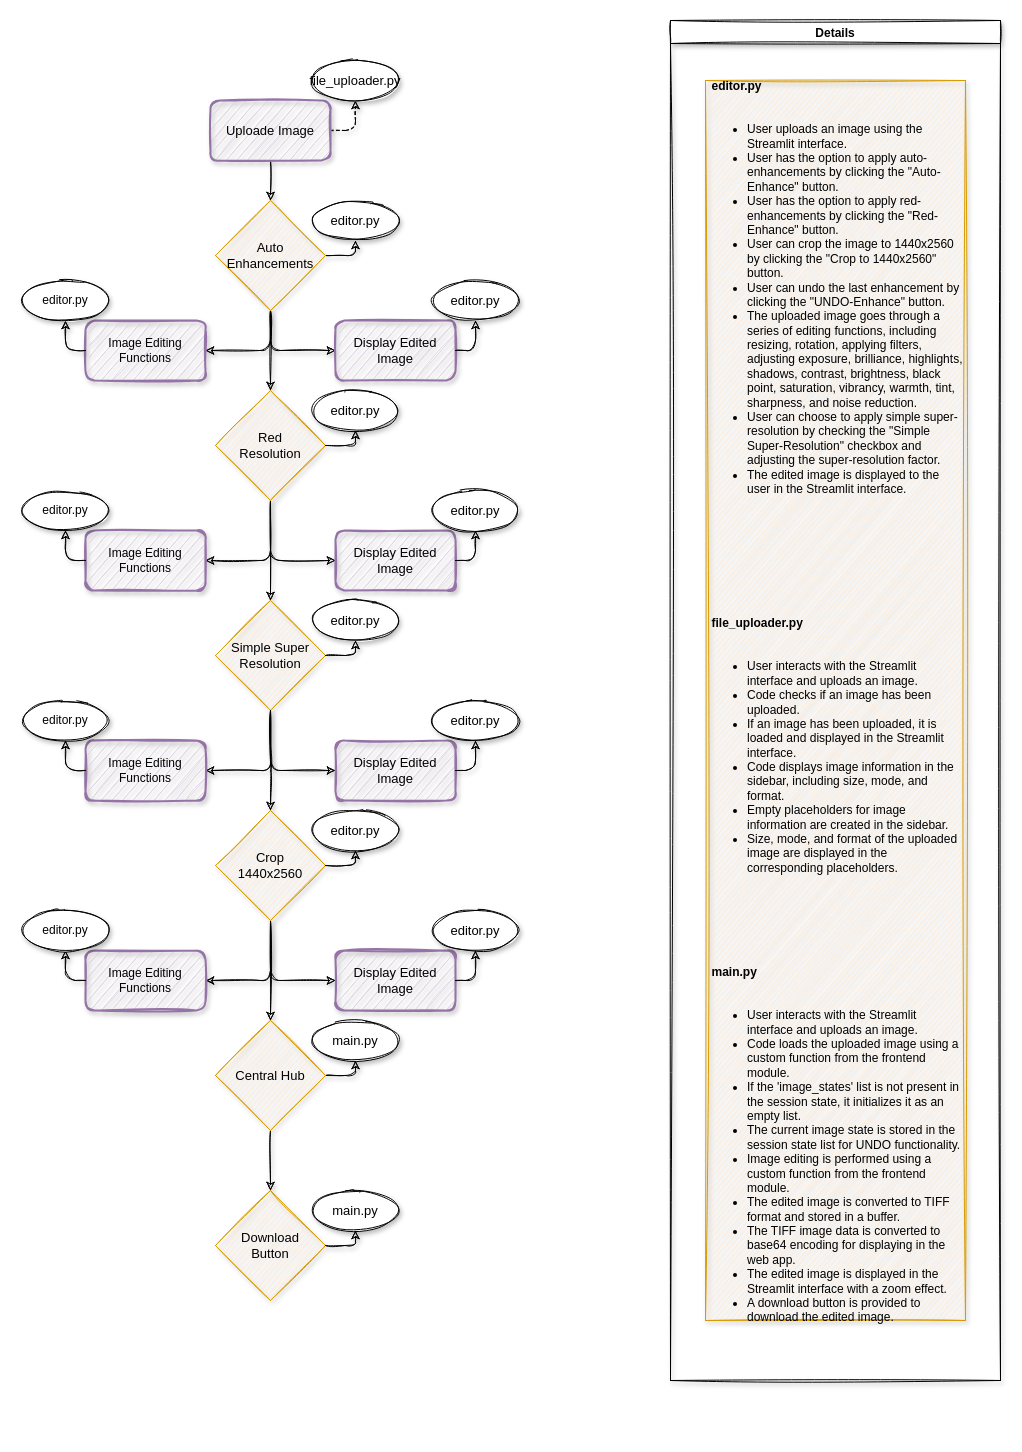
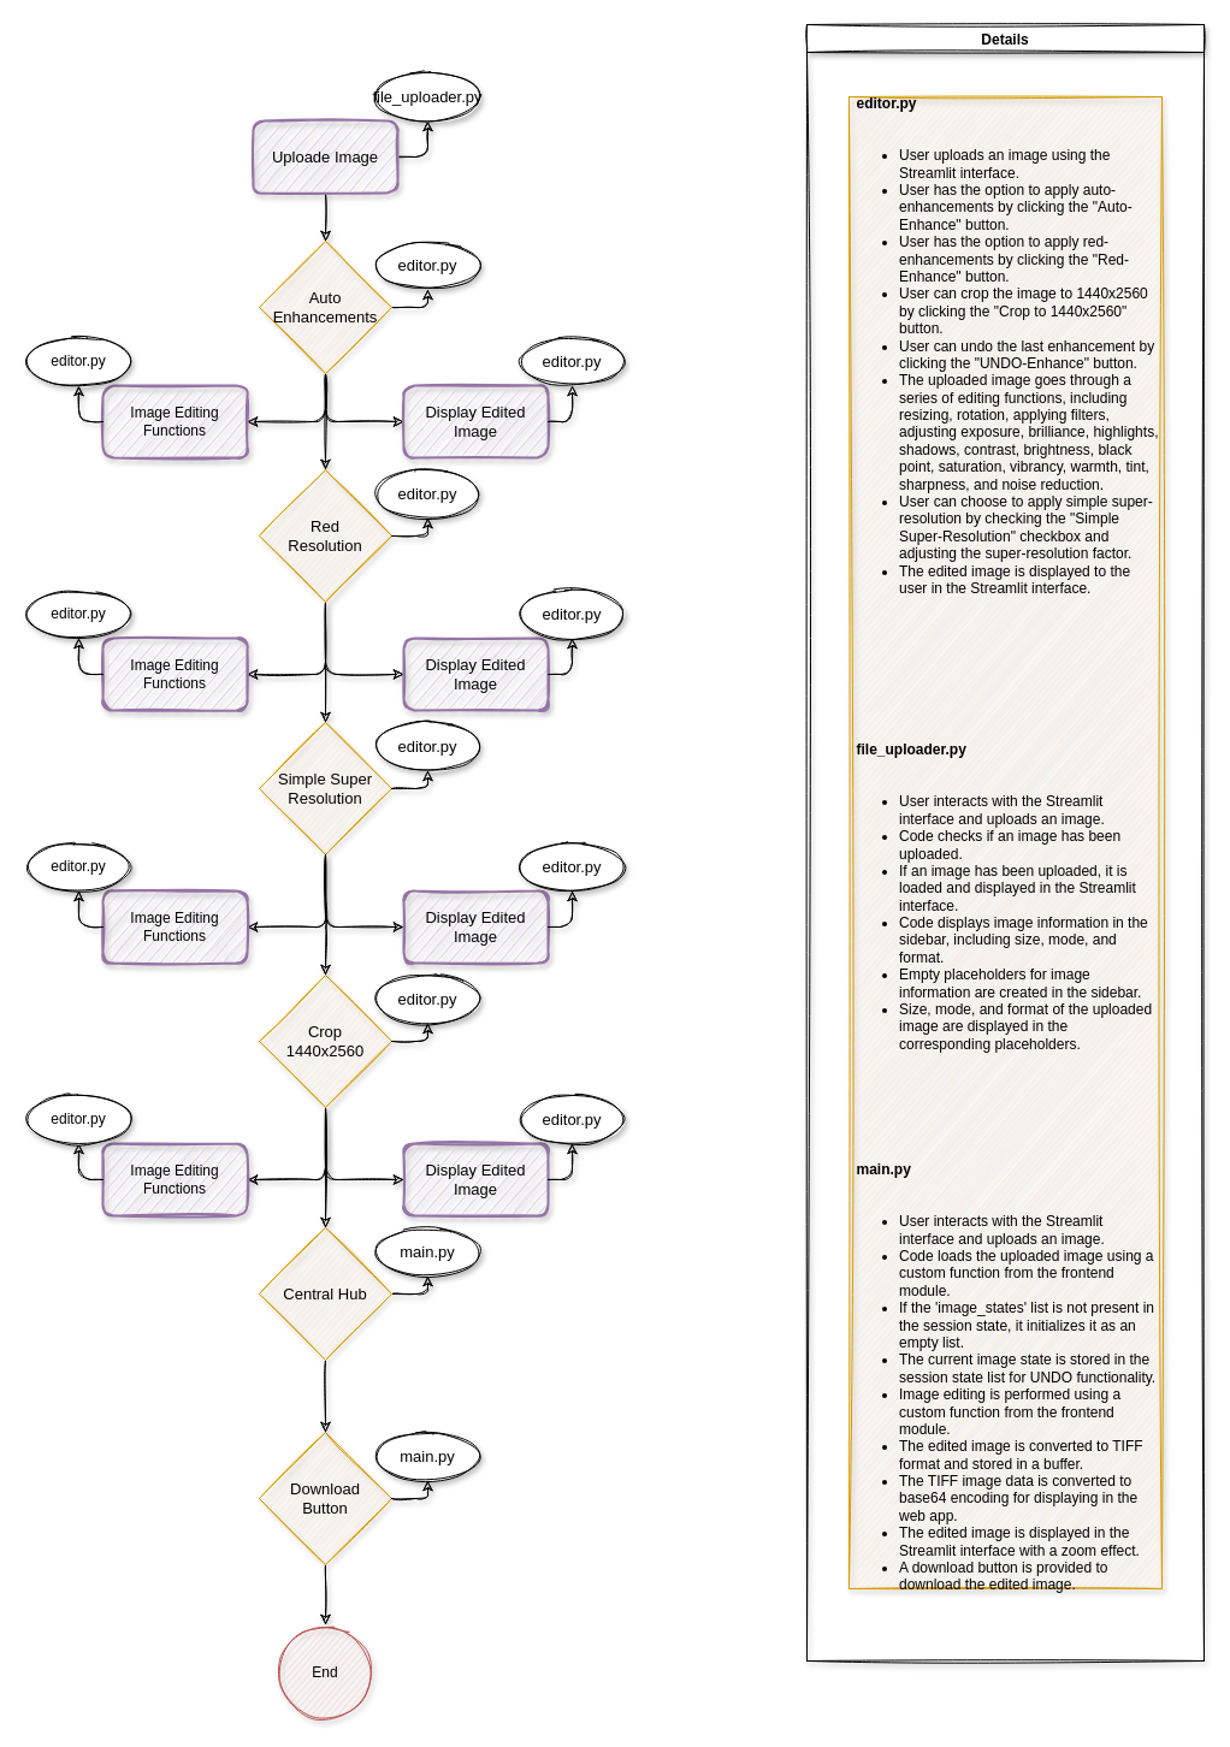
- <mxCell id="5" style="edgeStyle=orthogonalEdgeStyle;rounded=1;orthogonalLoop=1;jettySize=auto;html=1;entryX=0.5;entryY=1;entryDx=0;entryDy=0;exitX=1;exitY=0.5;exitDx=0;exitDy=0;sketch=1;shadow=1;fontSize=13;dashed=1;" edge="1" parent="1" source="7" target="10"><mxGeometry relative="1" as="geometry" /></mxCell>
+ <mxCell id="5" style="edgeStyle=orthogonalEdgeStyle;rounded=1;orthogonalLoop=1;jettySize=auto;html=1;entryX=0.5;entryY=1;entryDx=0;entryDy=0;exitX=1;exitY=0.5;exitDx=0;exitDy=0;sketch=1;shadow=1;fontSize=13;" edge="1" parent="1" source="7" target="10"><mxGeometry relative="1" as="geometry" /></mxCell>
+ <mxCell id="57" style="edgeStyle=orthogonalEdgeStyle;rounded=1;sketch=1;orthogonalLoop=1;jettySize=auto;html=1;entryX=0.5;entryY=0;entryDx=0;entryDy=0;shadow=1;fontSize=13;" edge="1" parent="1" source="58" target="4"><mxGeometry relative="1" as="geometry" /></mxCell>
+ <mxCell id="4" value="End" style="ellipse;whiteSpace=wrap;html=1;aspect=fixed;fillColor=#f8cecc;strokeColor=#b85450;sketch=1;shadow=1;" vertex="1" parent="1"><mxGeometry x="230" y="1350" width="80" height="80" as="geometry" /></mxCell>
